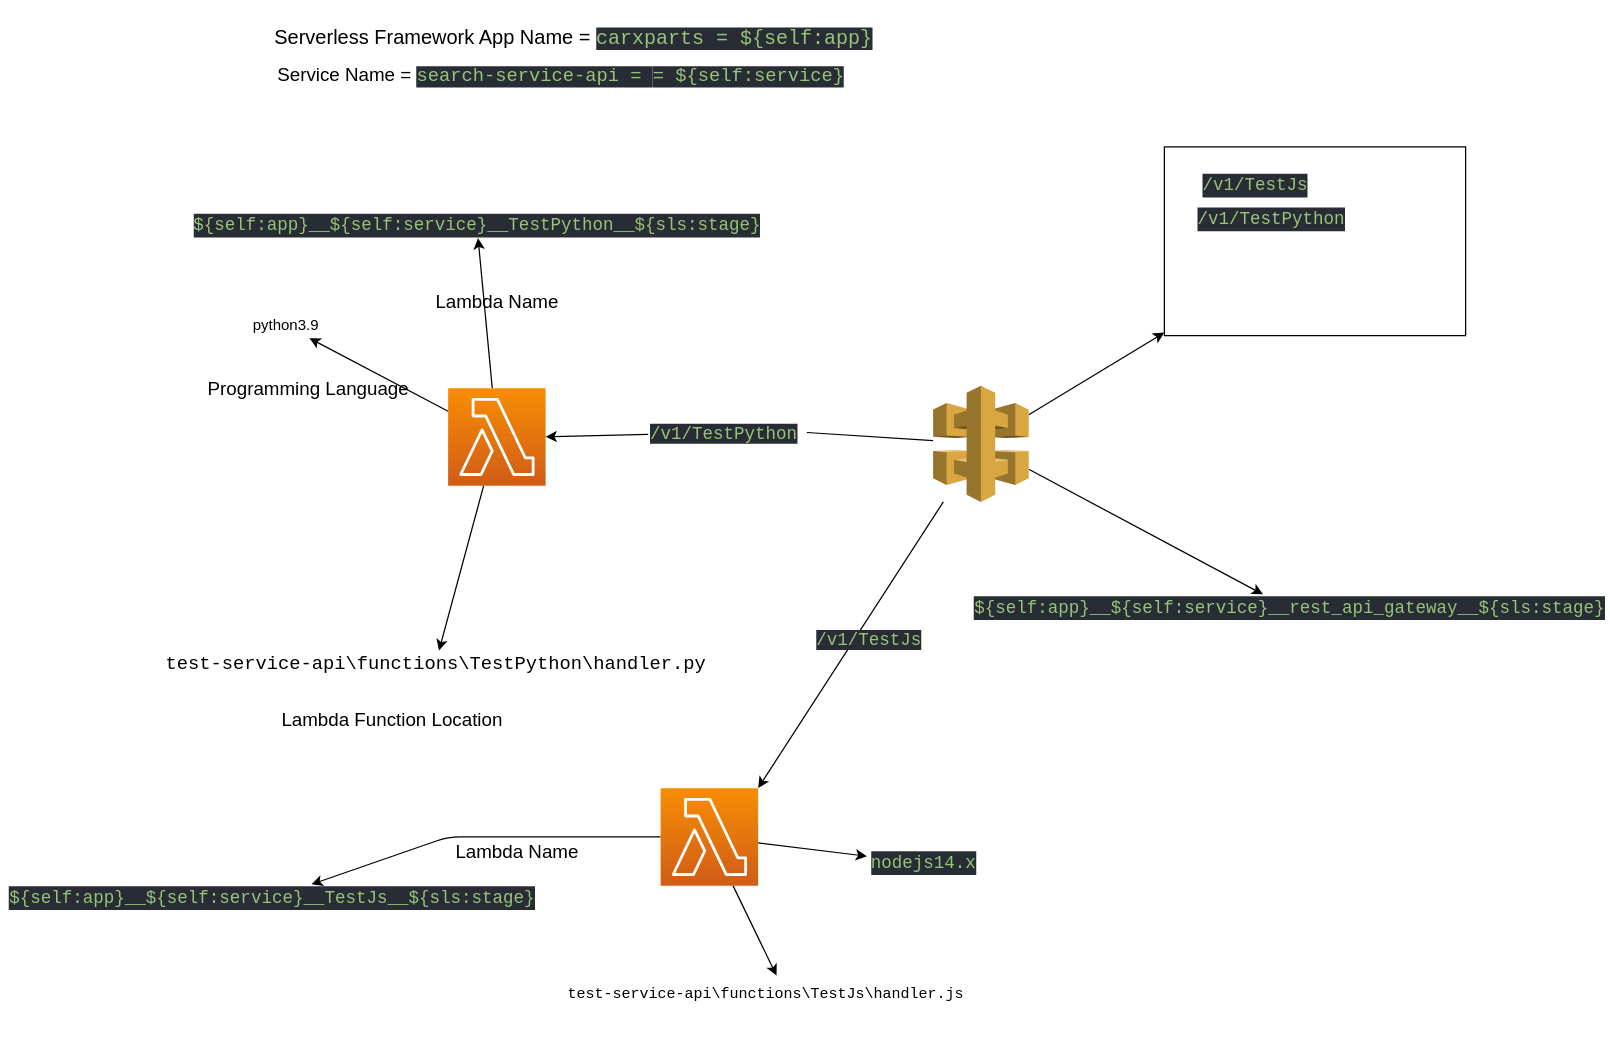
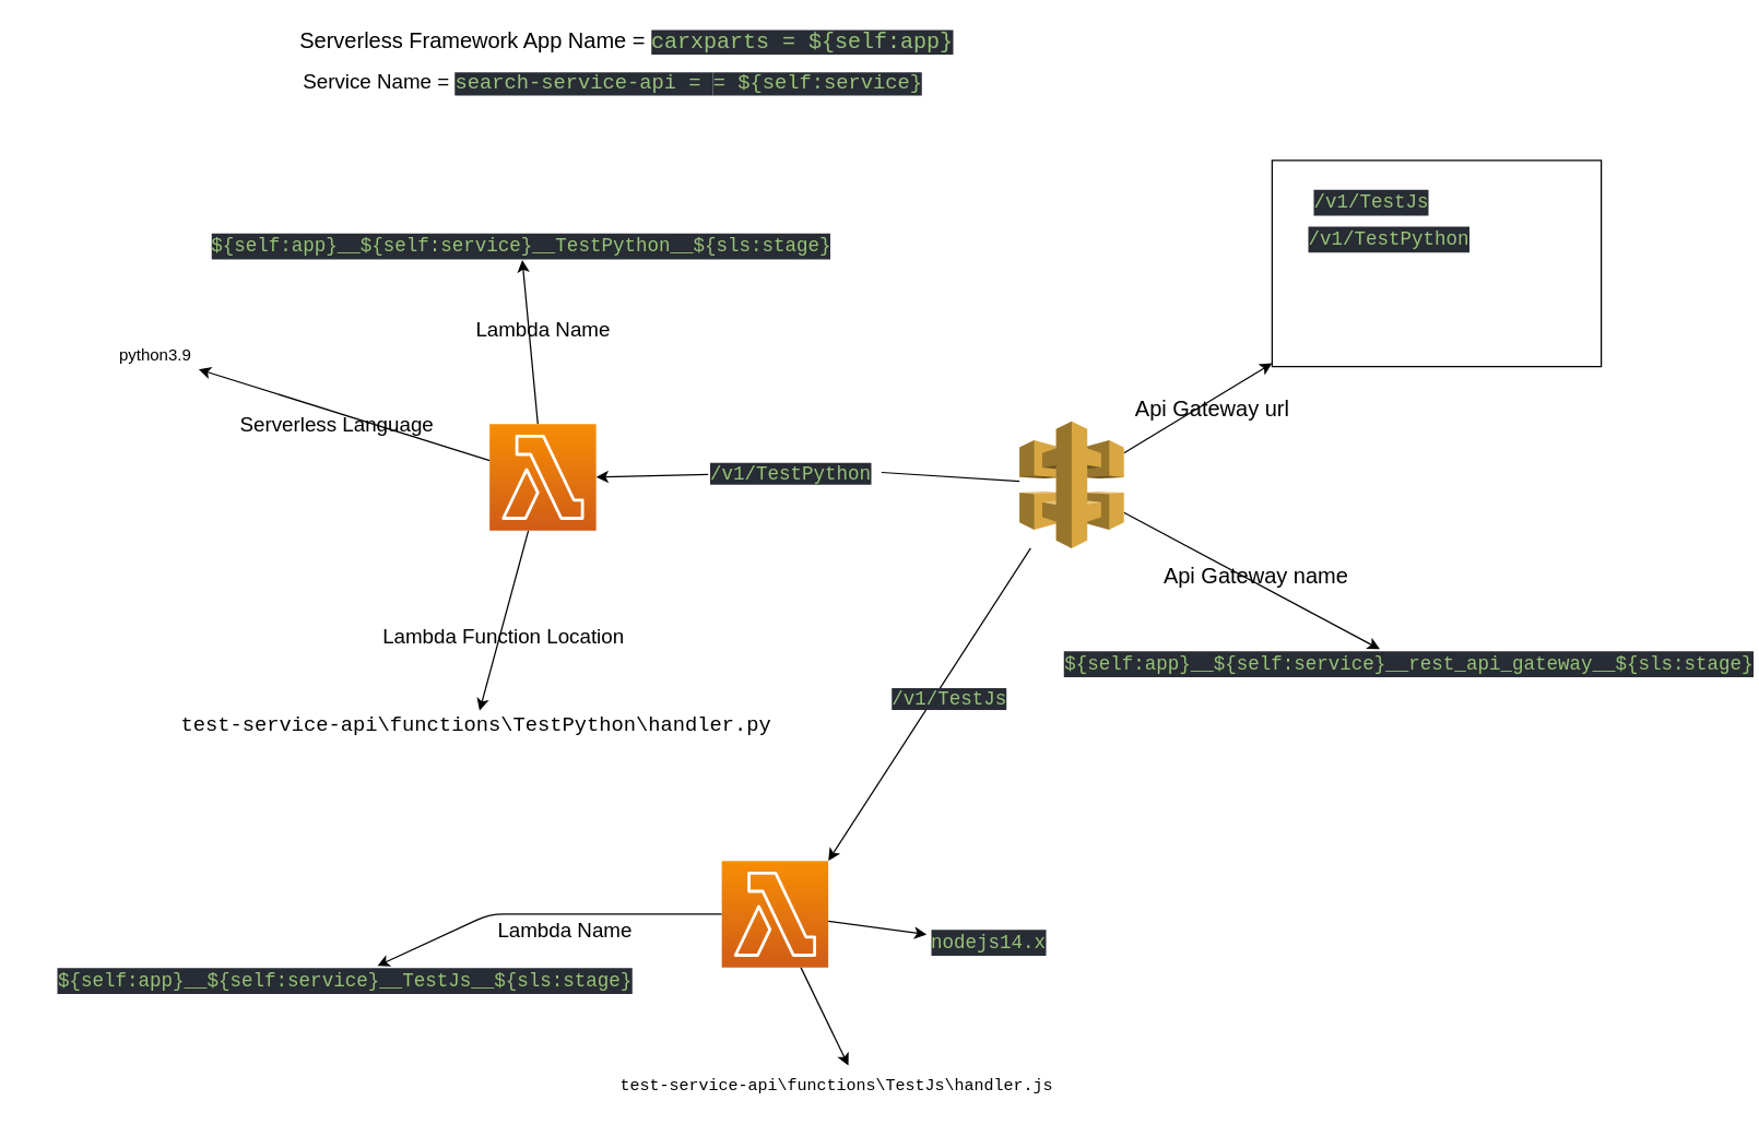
- <mxCell id="14" value="python3.9" style="text;html=1;align=center;verticalAlign=middle;resizable=0;points=[];autosize=1;strokeColor=none;fillColor=none;" parent="1" vertex="1"><mxGeometry x="193" y="250" width="70" height="20" as="geometry" /></mxCell>
+ <mxCell id="14" value="python3.9" style="text;html=1;align=center;verticalAlign=middle;resizable=0;points=[];autosize=1;strokeColor=none;fillColor=none;" parent="1" vertex="1"><mxGeometry x="78" y="250" width="70" height="20" as="geometry" /></mxCell>
+ <mxCell id="33" value="Api Gateway url" style="text;html=1;align=center;verticalAlign=middle;resizable=0;points=[];autosize=1;strokeColor=none;fillColor=none;fontSize=16;" vertex="1" parent="1"><mxGeometry x="825" y="288" width="123" height="22" as="geometry" /></mxCell>
- <mxCell id="15" value="Programming Language" style="text;html=1;align=center;verticalAlign=middle;resizable=0;points=[];autosize=1;strokeColor=none;fillColor=none;fontSize=15;" parent="1" vertex="1"><mxGeometry x="156" y="300" width="180" height="20" as="geometry" /></mxCell>
+ <mxCell id="15" value="Serverless Language" style="text;html=1;align=center;verticalAlign=middle;resizable=0;points=[];autosize=1;strokeColor=none;fillColor=none;fontSize=15;" parent="1" vertex="1"><mxGeometry x="156" y="300" width="180" height="20" as="geometry" /></mxCell>
+ <mxCell id="28" value="Api Gateway name" style="text;html=1;align=center;verticalAlign=middle;resizable=0;points=[];autosize=1;strokeColor=none;fillColor=none;fontSize=16;" vertex="1" parent="1"><mxGeometry x="847" y="410" width="144" height="22" as="geometry" /></mxCell>
- <mxCell id="13" value="Lambda Function Location" style="text;html=1;align=center;verticalAlign=middle;resizable=0;points=[];autosize=1;strokeColor=none;fillColor=none;fontSize=15;" parent="1" vertex="1"><mxGeometry x="218" y="565" width="190" height="20" as="geometry" /></mxCell>
+ <mxCell id="13" value="Lambda Function Location" style="text;html=1;align=center;verticalAlign=middle;resizable=0;points=[];autosize=1;strokeColor=none;fillColor=none;fontSize=15;" parent="1" vertex="1"><mxGeometry x="273" y="455" width="190" height="20" as="geometry" /></mxCell>
- <mxCell id="21" value="&lt;div style=&quot;color: rgb(171 , 178 , 191) ; background-color: rgb(40 , 44 , 52) ; font-family: &amp;#34;consolas&amp;#34; , &amp;#34;courier new&amp;#34; , monospace ; font-size: 14px ; line-height: 19px&quot;&gt;&lt;span style=&quot;color: #98c379&quot;&gt;nodejs14.x&lt;/span&gt;&lt;/div&gt;" style="text;html=1;align=center;verticalAlign=middle;resizable=0;points=[];autosize=1;strokeColor=none;fillColor=none;" parent="1" vertex="1"><mxGeometry x="693" y="680" width="90" height="20" as="geometry" /></mxCell>
+ <mxCell id="21" value="&lt;div style=&quot;color: rgb(171 , 178 , 191) ; background-color: rgb(40 , 44 , 52) ; font-family: &amp;#34;consolas&amp;#34; , &amp;#34;courier new&amp;#34; , monospace ; font-size: 14px ; line-height: 19px&quot;&gt;&lt;span style=&quot;color: #98c379&quot;&gt;nodejs14.x&lt;/span&gt;&lt;/div&gt;" style="text;html=1;align=center;verticalAlign=middle;resizable=0;points=[];autosize=1;strokeColor=none;fillColor=none;" parent="1" vertex="1"><mxGeometry x="678" y="680" width="90" height="20" as="geometry" /></mxCell>
- <mxCell id="22" value="&lt;div style=&quot;color: rgb(171 , 178 , 191) ; background-color: rgb(40 , 44 , 52) ; font-family: &amp;#34;consolas&amp;#34; , &amp;#34;courier new&amp;#34; , monospace ; font-size: 14px ; line-height: 19px&quot;&gt;&lt;div style=&quot;font-family: &amp;#34;consolas&amp;#34; , &amp;#34;courier new&amp;#34; , monospace ; line-height: 19px&quot;&gt;&lt;div style=&quot;font-family: &amp;#34;consolas&amp;#34; , &amp;#34;courier new&amp;#34; , monospace ; line-height: 19px&quot;&gt;&lt;div style=&quot;font-family: &amp;#34;consolas&amp;#34; , &amp;#34;courier new&amp;#34; , monospace ; line-height: 19px&quot;&gt;&lt;span style=&quot;color: #98c379&quot;&gt;${self:app}__${self:service}__TestJs__${sls:stage}&lt;/span&gt;&lt;/div&gt;&lt;/div&gt;&lt;/div&gt;&lt;/div&gt;" style="text;html=1;align=center;verticalAlign=middle;resizable=0;points=[];autosize=1;strokeColor=none;fillColor=none;fontSize=15;" parent="1" vertex="1"><mxGeometry x="20" y="707" width="394" height="22" as="geometry" /></mxCell>
+ <mxCell id="22" value="&lt;div style=&quot;color: rgb(171 , 178 , 191) ; background-color: rgb(40 , 44 , 52) ; font-family: &amp;#34;consolas&amp;#34; , &amp;#34;courier new&amp;#34; , monospace ; font-size: 14px ; line-height: 19px&quot;&gt;&lt;div style=&quot;font-family: &amp;#34;consolas&amp;#34; , &amp;#34;courier new&amp;#34; , monospace ; line-height: 19px&quot;&gt;&lt;div style=&quot;font-family: &amp;#34;consolas&amp;#34; , &amp;#34;courier new&amp;#34; , monospace ; line-height: 19px&quot;&gt;&lt;div style=&quot;font-family: &amp;#34;consolas&amp;#34; , &amp;#34;courier new&amp;#34; , monospace ; line-height: 19px&quot;&gt;&lt;span style=&quot;color: #98c379&quot;&gt;${self:app}__${self:service}__TestJs__${sls:stage}&lt;/span&gt;&lt;/div&gt;&lt;/div&gt;&lt;/div&gt;&lt;/div&gt;" style="text;html=1;align=center;verticalAlign=middle;resizable=0;points=[];autosize=1;strokeColor=none;fillColor=none;fontSize=15;" parent="1" vertex="1"><mxGeometry x="55" y="707" width="394" height="22" as="geometry" /></mxCell>
